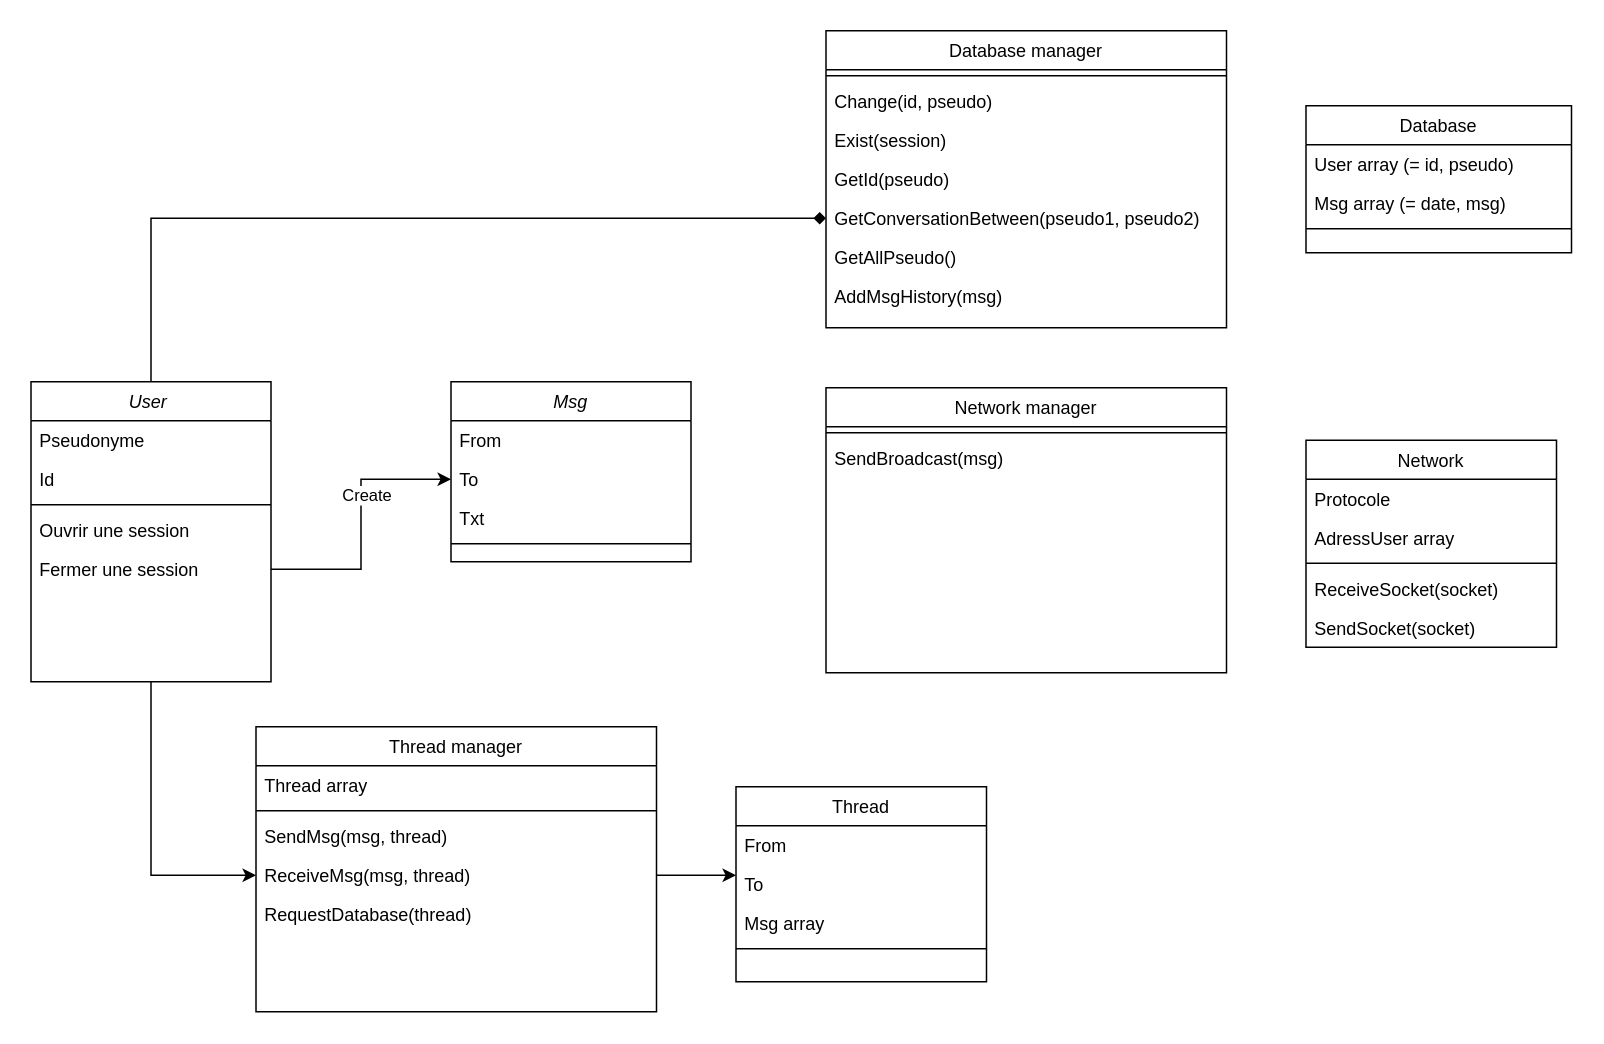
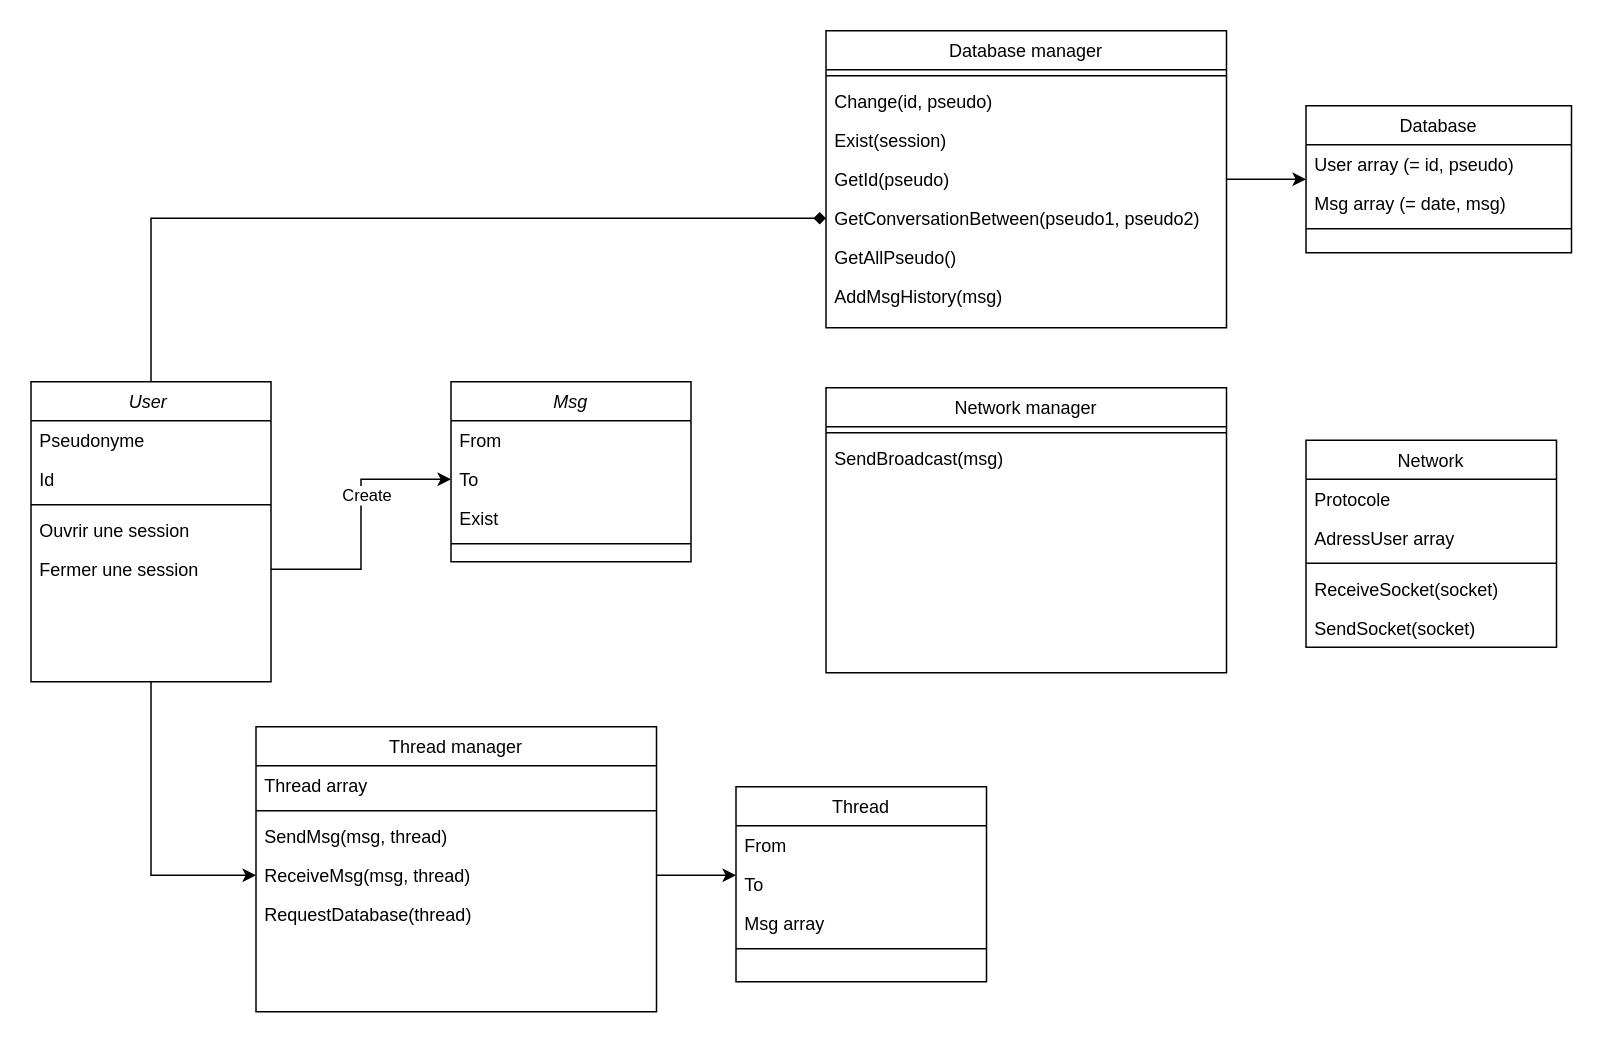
+ <mxCell id="43" style="edgeStyle=orthogonalEdgeStyle;rounded=0;orthogonalLoop=1;jettySize=auto;html=1;entryX=0;entryY=0.5;entryDx=0;entryDy=0;" parent="1" source="14" target="24" edge="1"><mxGeometry relative="1" as="geometry" /></mxCell>
- <mxCell id="47" value="Txt" style="text;align=left;verticalAlign=top;spacingLeft=4;spacingRight=4;overflow=hidden;rotatable=0;points=[[0,0.5],[1,0.5]];portConstraint=eastwest;" parent="44" vertex="1"><mxGeometry y="78" width="160" height="26" as="geometry" /></mxCell>
+ <mxCell id="47" value="Exist" style="text;align=left;verticalAlign=top;spacingLeft=4;spacingRight=4;overflow=hidden;rotatable=0;points=[[0,0.5],[1,0.5]];portConstraint=eastwest;" parent="44" vertex="1"><mxGeometry y="78" width="160" height="26" as="geometry" /></mxCell>
